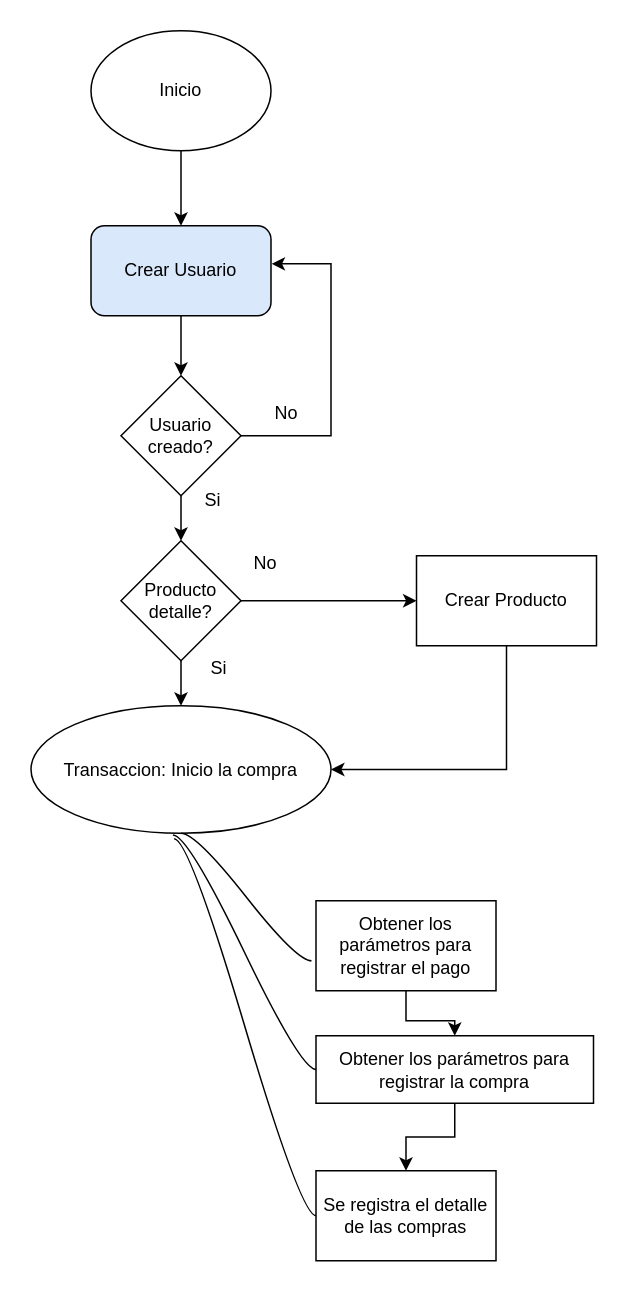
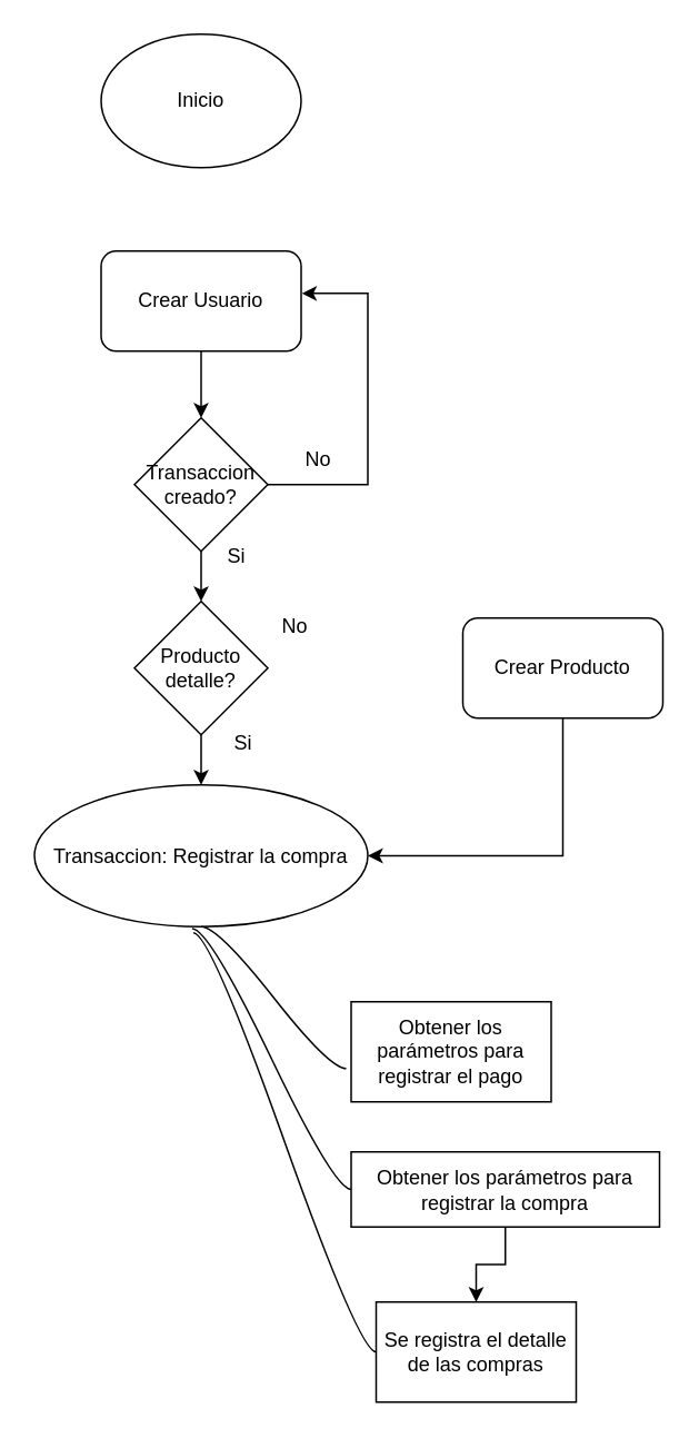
- <mxCell id="2" value="" style="edgeStyle=orthogonalEdgeStyle;rounded=0;orthogonalLoop=1;jettySize=auto;html=1;" edge="1" parent="1" source="3" target="5"><mxGeometry relative="1" as="geometry" /></mxCell>
- <mxCell id="5" value="Crear Usuario" style="rounded=1;whiteSpace=wrap;html=1;fillColor=#dae8fc;" vertex="1" parent="1"><mxGeometry x="60" y="150" width="120" height="60" as="geometry" /></mxCell>
+ <mxCell id="5" value="Crear Usuario" style="rounded=1;whiteSpace=wrap;html=1;" vertex="1" parent="1"><mxGeometry x="60" y="150" width="120" height="60" as="geometry" /></mxCell>
- <mxCell id="7" value="Usuario creado?" style="rhombus;whiteSpace=wrap;html=1;" vertex="1" parent="1"><mxGeometry x="80" y="250" width="80" height="80" as="geometry" /></mxCell>
+ <mxCell id="7" value="Transaccion creado?" style="rhombus;whiteSpace=wrap;html=1;" vertex="1" parent="1"><mxGeometry x="80" y="250" width="80" height="80" as="geometry" /></mxCell>
- <mxCell id="10" value="" style="edgeStyle=orthogonalEdgeStyle;rounded=0;orthogonalLoop=1;jettySize=auto;html=1;" edge="1" parent="1" source="12" target="13"><mxGeometry relative="1" as="geometry" /></mxCell>
- <mxCell id="13" value="Crear Producto" style="whiteSpace=wrap;html=1;" vertex="1" parent="1"><mxGeometry x="277" y="370" width="120" height="60" as="geometry" /></mxCell>
+ <mxCell id="13" value="Crear Producto" style="whiteSpace=wrap;html=1;rounded=1;" vertex="1" parent="1"><mxGeometry x="277" y="370" width="120" height="60" as="geometry" /></mxCell>
- <mxCell id="25" value="Transaccion: Inicio la compra" style="ellipse;whiteSpace=wrap;html=1;align=center;newEdgeStyle={&quot;edgeStyle&quot;:&quot;entityRelationEdgeStyle&quot;,&quot;startArrow&quot;:&quot;none&quot;,&quot;endArrow&quot;:&quot;none&quot;,&quot;segment&quot;:10,&quot;curved&quot;:1,&quot;sourcePerimeterSpacing&quot;:0,&quot;targetPerimeterSpacing&quot;:0};treeFolding=1;treeMoving=1;" vertex="1" parent="1"><mxGeometry x="20" y="470" width="200" height="85" as="geometry" /></mxCell>
+ <mxCell id="25" value="Transaccion: Registrar la compra" style="ellipse;whiteSpace=wrap;html=1;align=center;newEdgeStyle={&quot;edgeStyle&quot;:&quot;entityRelationEdgeStyle&quot;,&quot;startArrow&quot;:&quot;none&quot;,&quot;endArrow&quot;:&quot;none&quot;,&quot;segment&quot;:10,&quot;curved&quot;:1,&quot;sourcePerimeterSpacing&quot;:0,&quot;targetPerimeterSpacing&quot;:0};treeFolding=1;treeMoving=1;" vertex="1" parent="1"><mxGeometry x="20" y="470" width="200" height="85" as="geometry" /></mxCell>
- <mxCell id="18" value="" style="edgeStyle=orthogonalEdgeStyle;rounded=0;orthogonalLoop=1;jettySize=auto;html=1;" edge="1" parent="1" source="19" target="21"><mxGeometry relative="1" as="geometry" /></mxCell>
- <mxCell id="22" value="Se registra el detalle de las compras" style="whiteSpace=wrap;html=1;" vertex="1" parent="1"><mxGeometry x="210" y="780" width="120" height="60" as="geometry" /></mxCell>
+ <mxCell id="22" value="Se registra el detalle de las compras" style="whiteSpace=wrap;html=1;" vertex="1" parent="1"><mxGeometry x="225" y="780" width="120" height="60" as="geometry" /></mxCell>
